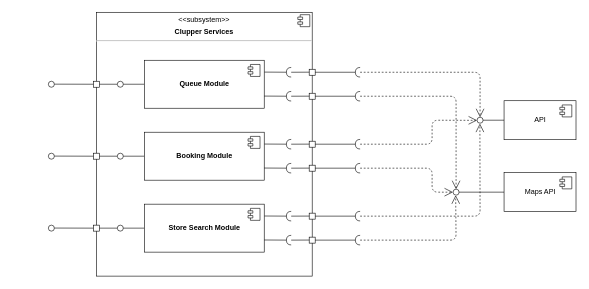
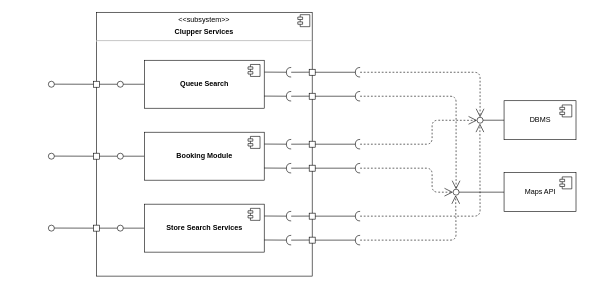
- <mxCell id="20" value="&lt;b&gt;Queue Module&lt;/b&gt;" style="html=1;dropTarget=0;" vertex="1" parent="7"><mxGeometry x="220" width="200" height="80" as="geometry" /></mxCell>
+ <mxCell id="20" value="&lt;b&gt;Queue Search&lt;/b&gt;" style="html=1;dropTarget=0;" vertex="1" parent="7"><mxGeometry x="220" width="200" height="80" as="geometry" /></mxCell>
- <mxCell id="5" value="API" style="html=1;dropTarget=0;" vertex="1" parent="1"><mxGeometry x="840" y="167.5" width="120" height="65" as="geometry" /></mxCell>
+ <mxCell id="5" value="DBMS" style="html=1;dropTarget=0;" vertex="1" parent="1"><mxGeometry x="840" y="167.5" width="120" height="65" as="geometry" /></mxCell>
- <mxCell id="60" value="&lt;b&gt;Store Search Module&lt;/b&gt;" style="html=1;dropTarget=0;" vertex="1" parent="47"><mxGeometry x="220" width="200" height="80" as="geometry" /></mxCell>
+ <mxCell id="60" value="&lt;b&gt;Store Search Services&lt;/b&gt;" style="html=1;dropTarget=0;" vertex="1" parent="47"><mxGeometry x="220" width="200" height="80" as="geometry" /></mxCell>
